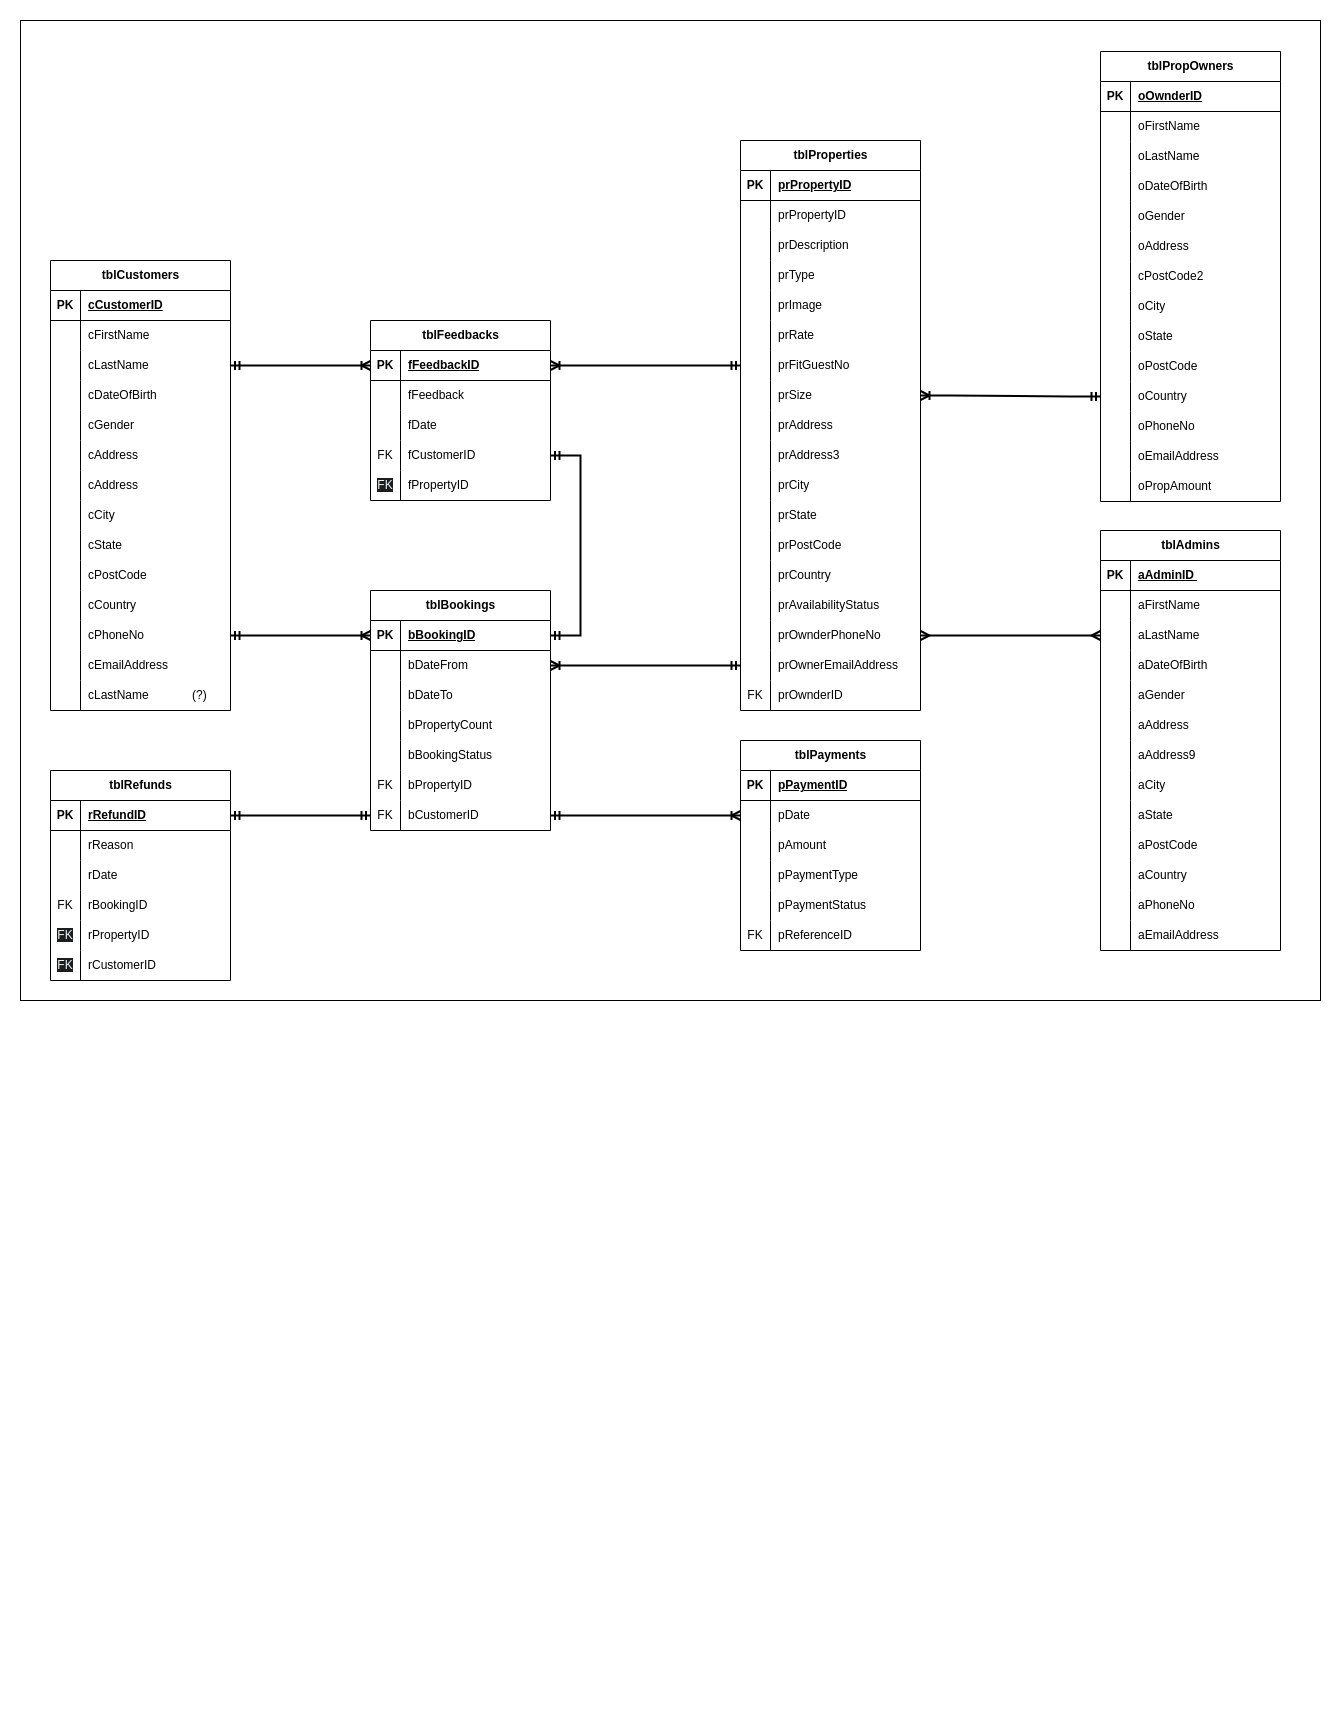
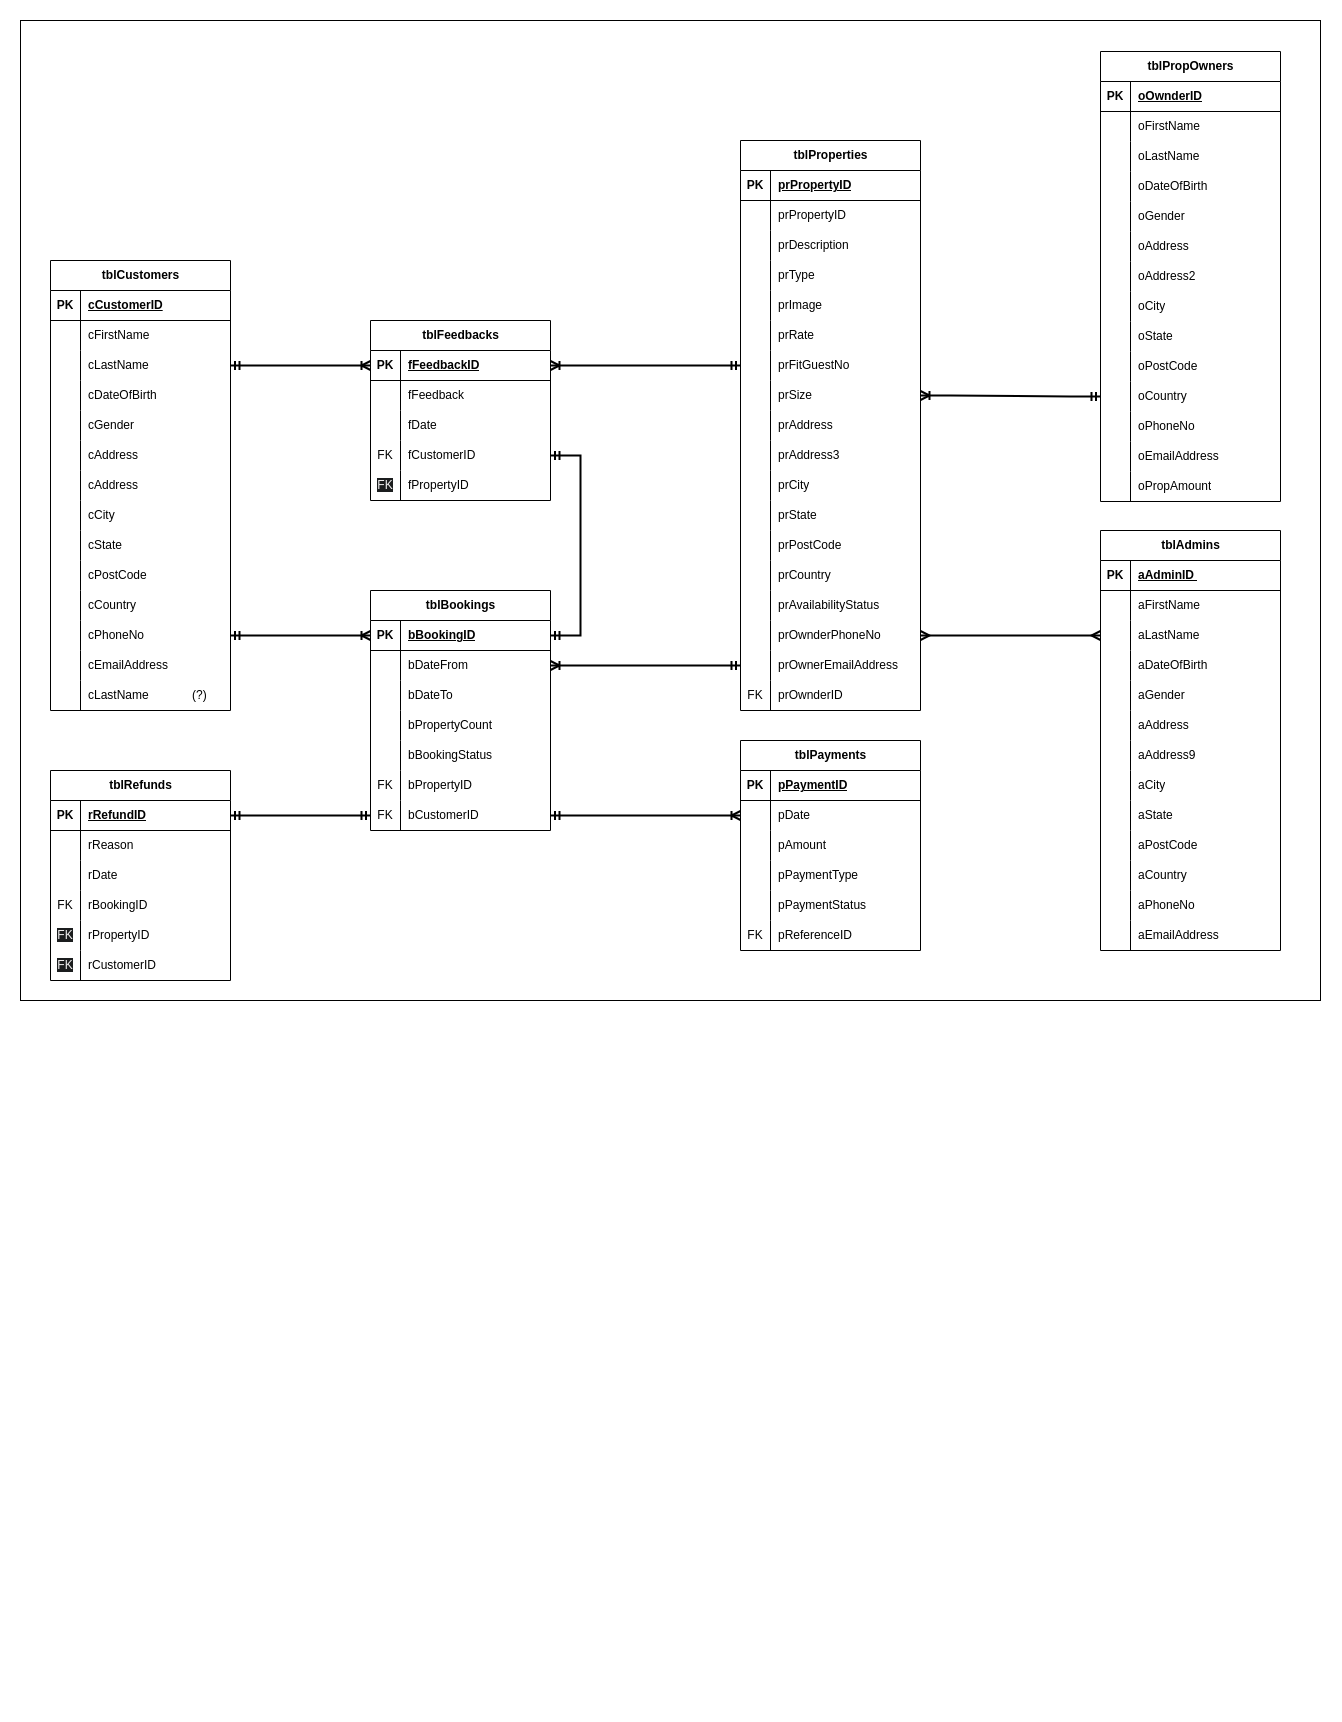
- <mxCell id="79" value="cPostCode2" style="shape=partialRectangle;connectable=0;fillColor=none;top=0;left=0;bottom=0;right=0;align=left;spacingLeft=6;overflow=hidden;whiteSpace=wrap;html=1;" parent="77" vertex="1"><mxGeometry x="30" width="150" height="30" as="geometry"><mxRectangle width="150" height="30" as="alternateBounds" /></mxGeometry></mxCell>
+ <mxCell id="79" value="oAddress2" style="shape=partialRectangle;connectable=0;fillColor=none;top=0;left=0;bottom=0;right=0;align=left;spacingLeft=6;overflow=hidden;whiteSpace=wrap;html=1;" parent="77" vertex="1"><mxGeometry x="30" width="150" height="30" as="geometry"><mxRectangle width="150" height="30" as="alternateBounds" /></mxGeometry></mxCell>
